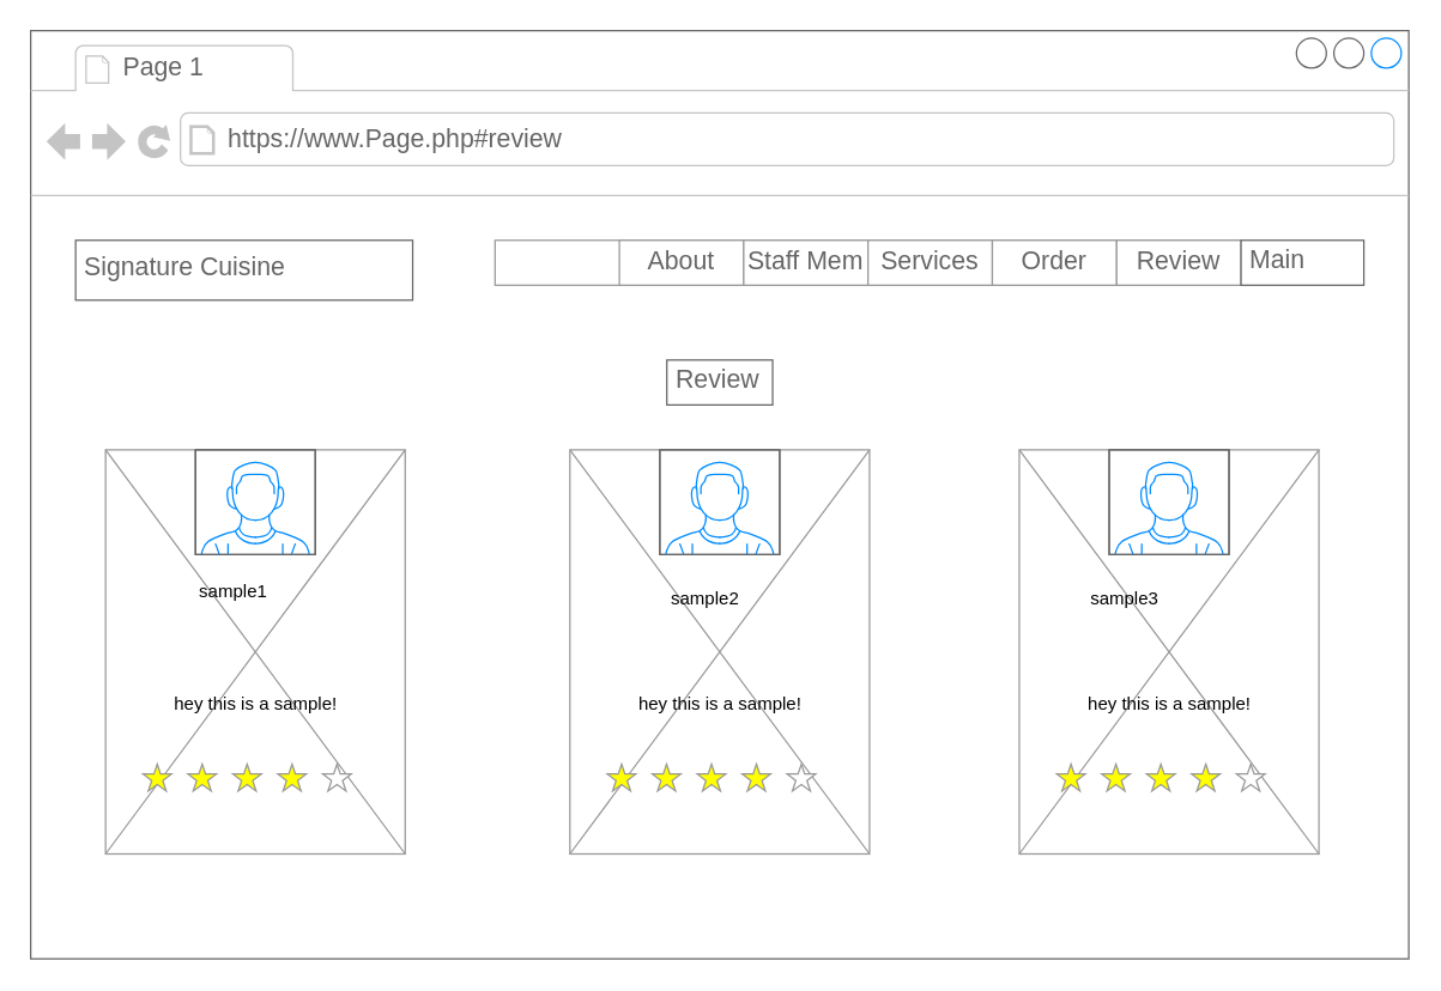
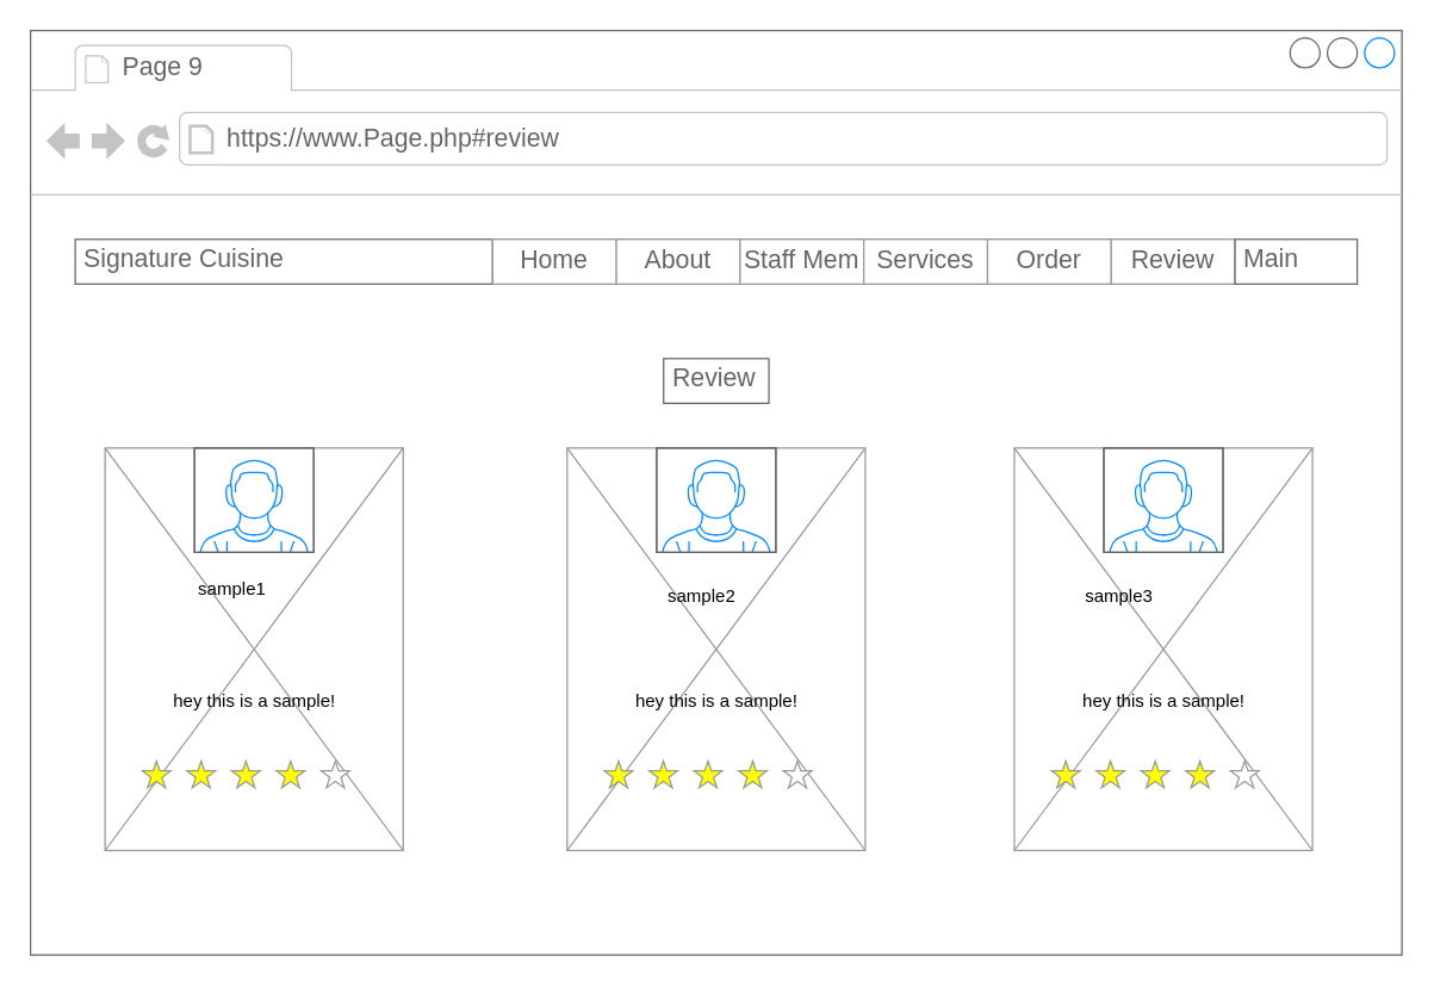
- <mxCell id="3" value="Page 1" style="strokeWidth=1;shadow=0;dashed=0;align=center;html=1;shape=mxgraph.mockup.containers.anchor;fontSize=17;fontColor=#666666;align=left;whiteSpace=wrap;" vertex="1" parent="2"><mxGeometry x="60" y="12" width="110" height="26" as="geometry" /></mxCell>
+ <mxCell id="3" value="Page 9" style="strokeWidth=1;shadow=0;dashed=0;align=center;html=1;shape=mxgraph.mockup.containers.anchor;fontSize=17;fontColor=#666666;align=left;whiteSpace=wrap;" vertex="1" parent="2"><mxGeometry x="60" y="12" width="110" height="26" as="geometry" /></mxCell>
+ <mxCell id="9" value="Home" style="strokeColor=inherit;fillColor=inherit;gradientColor=inherit;strokeWidth=1;shadow=0;dashed=0;align=center;html=1;shape=mxgraph.mockup.forms.rrect;rSize=0;fontSize=17;fontColor=#666666;whiteSpace=wrap;" vertex="1" parent="8"><mxGeometry width="83" height="30" as="geometry" /></mxCell>
- <mxCell id="5" value="Signature Cuisine" style="strokeWidth=1;shadow=0;dashed=0;align=center;html=1;shape=mxgraph.mockup.text.textBox;fontColor=#666666;align=left;fontSize=17;spacingLeft=4;spacingTop=-3;whiteSpace=wrap;strokeColor=#666666;mainText=" vertex="1" parent="2"><mxGeometry x="30" y="140" width="225" height="40" as="geometry" /></mxCell>
+ <mxCell id="5" value="Signature Cuisine" style="strokeWidth=1;shadow=0;dashed=0;align=center;html=1;shape=mxgraph.mockup.text.textBox;fontColor=#666666;align=left;fontSize=17;spacingLeft=4;spacingTop=-3;whiteSpace=wrap;strokeColor=#666666;mainText=" vertex="1" parent="2"><mxGeometry x="30" y="140" width="280" height="30" as="geometry" /></mxCell>
